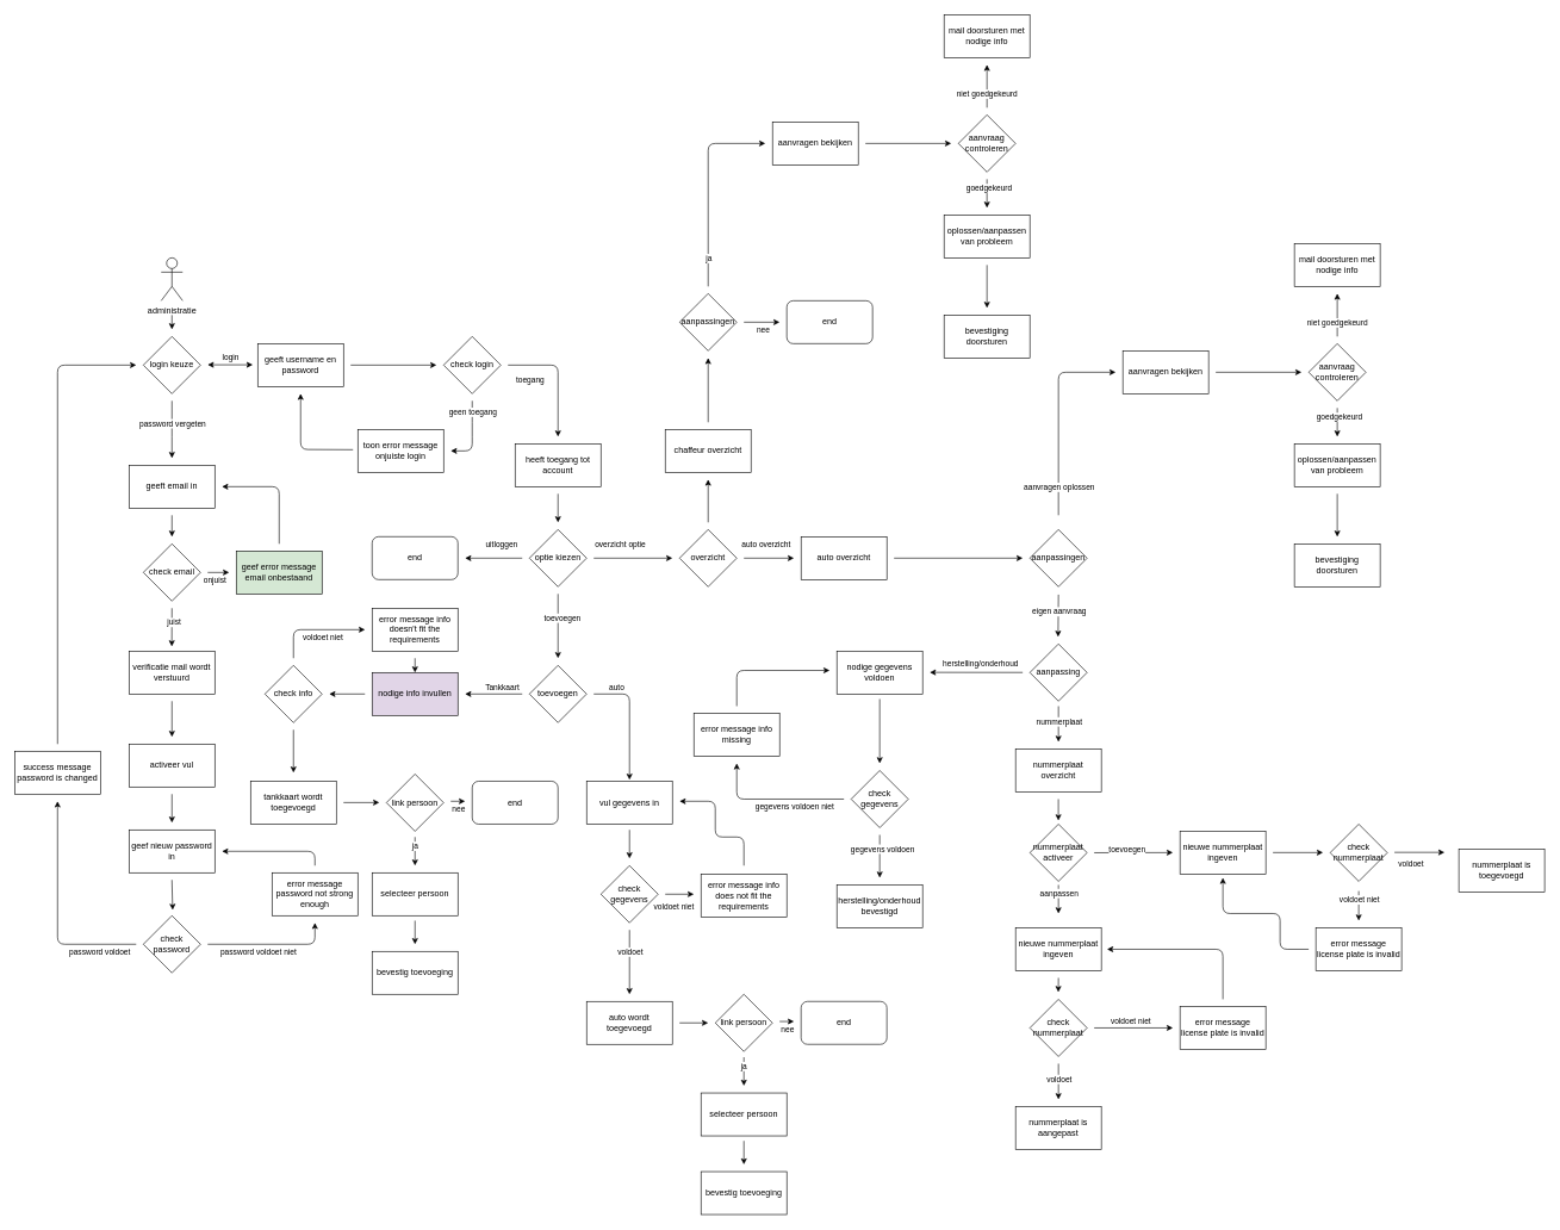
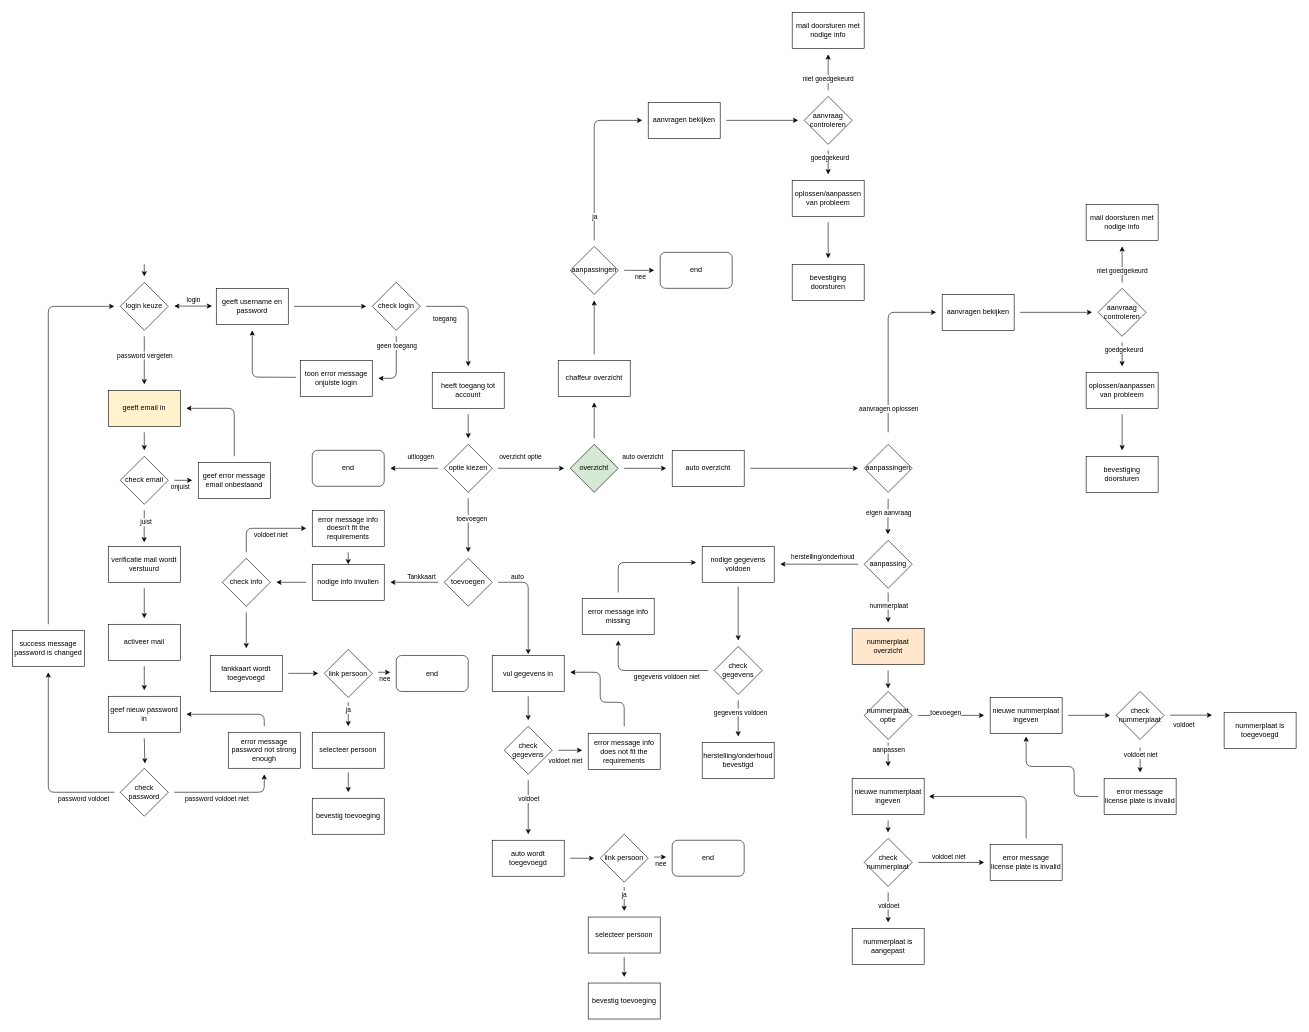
- <mxCell id="2" value="administratie" style="shape=umlActor;verticalLabelPosition=bottom;verticalAlign=top;html=1;outlineConnect=0;" vertex="1" parent="1"><mxGeometry x="225" y="360" width="30" height="60" as="geometry" /></mxCell>
- <mxCell id="26" value="geeft email in" style="whiteSpace=wrap;html=1;" vertex="1" parent="1"><mxGeometry x="180" y="650" width="120" height="60" as="geometry" /></mxCell>
+ <mxCell id="26" value="geeft email in" style="whiteSpace=wrap;html=1;fillColor=#fff2cc;" vertex="1" parent="1"><mxGeometry x="180" y="650" width="120" height="60" as="geometry" /></mxCell>
- <mxCell id="156" value="overzicht" style="rhombus;whiteSpace=wrap;html=1;rounded=0;" vertex="1" parent="1"><mxGeometry x="950" y="740" width="80" height="80" as="geometry" /></mxCell>
+ <mxCell id="156" value="overzicht" style="rhombus;whiteSpace=wrap;html=1;rounded=0;fillColor=#d5e8d4;" vertex="1" parent="1"><mxGeometry x="950" y="740" width="80" height="80" as="geometry" /></mxCell>
- <mxCell id="30" value="geef error message email onbestaand" style="whiteSpace=wrap;html=1;fillColor=#d5e8d4;" vertex="1" parent="1"><mxGeometry x="330" y="770" width="120" height="60" as="geometry" /></mxCell>
+ <mxCell id="30" value="geef error message email onbestaand" style="whiteSpace=wrap;html=1;" vertex="1" parent="1"><mxGeometry x="330" y="770" width="120" height="60" as="geometry" /></mxCell>
- <mxCell id="113" value="nodige info invullen" style="rounded=0;whiteSpace=wrap;html=1;fillColor=#e1d5e7;" vertex="1" parent="1"><mxGeometry x="520" y="940" width="120" height="60" as="geometry" /></mxCell>
+ <mxCell id="113" value="nodige info invullen" style="rounded=0;whiteSpace=wrap;html=1;" vertex="1" parent="1"><mxGeometry x="520" y="940" width="120" height="60" as="geometry" /></mxCell>
- <mxCell id="37" value="activeer vul" style="whiteSpace=wrap;html=1;" vertex="1" parent="1"><mxGeometry x="180" y="1040" width="120" height="60" as="geometry" /></mxCell>
+ <mxCell id="37" value="activeer mail" style="whiteSpace=wrap;html=1;" vertex="1" parent="1"><mxGeometry x="180" y="1040" width="120" height="60" as="geometry" /></mxCell>
- <mxCell id="68" value="nummerplaat overzicht" style="whiteSpace=wrap;html=1;" vertex="1" parent="1"><mxGeometry x="1420" y="1047" width="120" height="60" as="geometry" /></mxCell>
+ <mxCell id="68" value="nummerplaat overzicht" style="whiteSpace=wrap;html=1;fillColor=#ffe6cc;" vertex="1" parent="1"><mxGeometry x="1420" y="1047" width="120" height="60" as="geometry" /></mxCell>
- <mxCell id="69" value="nummerplaat activeer" style="rhombus;whiteSpace=wrap;html=1;" vertex="1" parent="1"><mxGeometry x="1440" y="1152" width="80" height="80" as="geometry" /></mxCell>
+ <mxCell id="69" value="nummerplaat optie" style="rhombus;whiteSpace=wrap;html=1;" vertex="1" parent="1"><mxGeometry x="1440" y="1152" width="80" height="80" as="geometry" /></mxCell>
